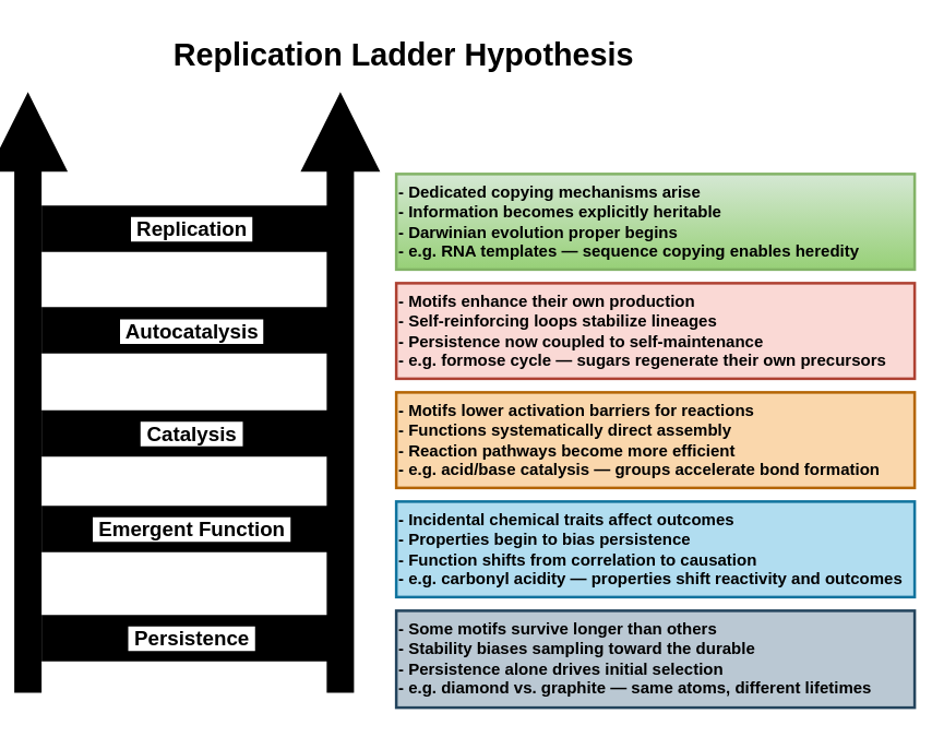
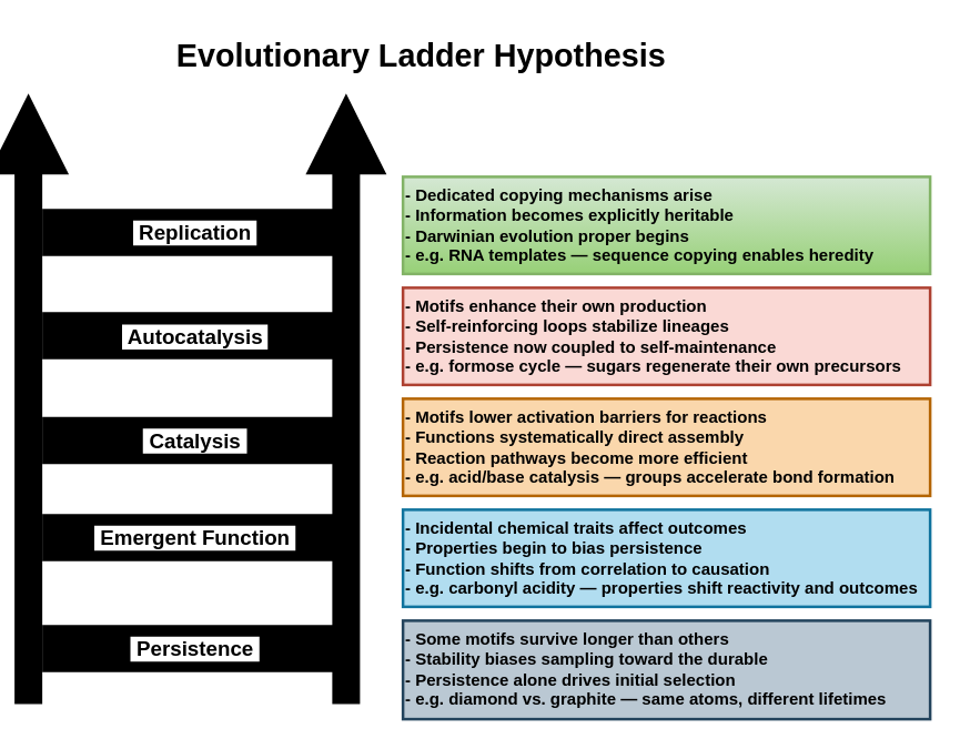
- <mxCell id="14" value="&lt;font style=&quot;font-size: 23px;&quot;&gt;Replication Ladder Hypothesis&lt;/font&gt;" style="text;whiteSpace=wrap;html=1;labelBorderColor=none;fontSize=20;fontStyle=1" vertex="1" parent="1"><mxGeometry x="125" y="20" width="384" height="36" as="geometry" /></mxCell>
+ <mxCell id="14" value="&lt;font style=&quot;font-size: 23px;&quot;&gt;Evolutionary Ladder Hypothesis&lt;/font&gt;" style="text;whiteSpace=wrap;html=1;labelBorderColor=none;fontSize=20;fontStyle=1" vertex="1" parent="1"><mxGeometry x="125" y="20" width="384" height="36" as="geometry" /></mxCell>
